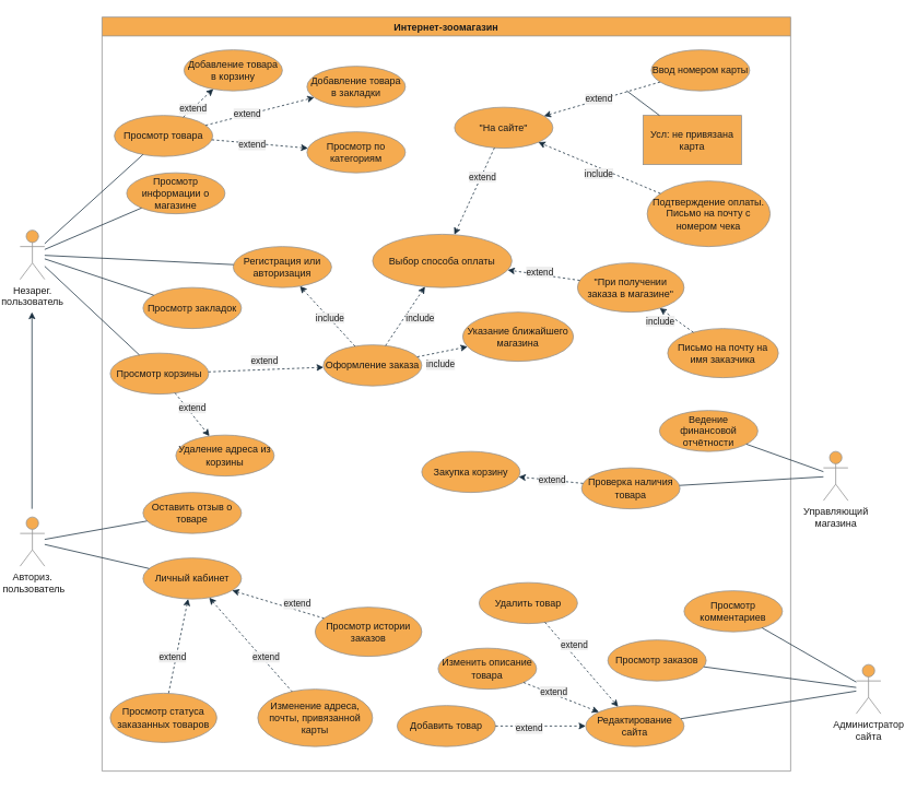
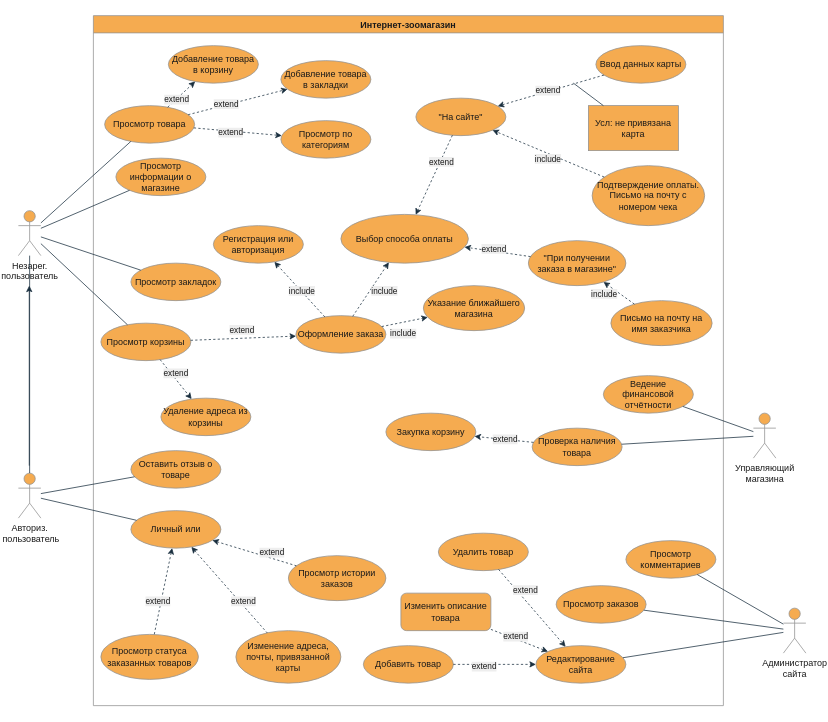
- <mxCell id="37" value="Ввод номером карты" style="ellipse;whiteSpace=wrap;html=1;fillColor=#F5AB50;strokeColor=#909090;fontColor=#1A1A1A;" vertex="1" parent="4"><mxGeometry x="670" y="40" width="120" height="50" as="geometry" /></mxCell>
+ <mxCell id="37" value="Ввод данных карты" style="ellipse;whiteSpace=wrap;html=1;fillColor=#F5AB50;strokeColor=#909090;fontColor=#1A1A1A;" vertex="1" parent="4"><mxGeometry x="670" y="40" width="120" height="50" as="geometry" /></mxCell>
- <mxCell id="78" value="" style="endArrow=none;html=1;rounded=0;shadow=0;endFill=0;labelBackgroundColor=#EEEEEE;strokeColor=#182E3E;fontColor=#1A1A1A;" edge="1" parent="1" source="2" target="5"><mxGeometry width="50" height="50" relative="1" as="geometry"><mxPoint x="170" y="300" as="sourcePoint" /><mxPoint x="220" y="250" as="targetPoint" /></mxGeometry></mxCell>
+ <mxCell id="78" value="" style="endArrow=none;html=1;rounded=0;shadow=0;endFill=0;labelBackgroundColor=#EEEEEE;strokeColor=#182E3E;fontColor=#1A1A1A;" edge="1" parent="1" source="2" target="3"><mxGeometry width="50" height="50" relative="1" as="geometry"><mxPoint x="170" y="300" as="sourcePoint" /><mxPoint x="220" y="250" as="targetPoint" /></mxGeometry></mxCell>
- <mxCell id="11" value="Личный кабинет" style="ellipse;whiteSpace=wrap;html=1;fillColor=#F5AB50;strokeColor=#909090;fontColor=#1A1A1A;" vertex="1" parent="4"><mxGeometry x="50" y="660" width="120" height="50" as="geometry" /></mxCell>
+ <mxCell id="11" value="Личный или" style="ellipse;whiteSpace=wrap;html=1;fillColor=#F5AB50;strokeColor=#909090;fontColor=#1A1A1A;" vertex="1" parent="4"><mxGeometry x="50" y="660" width="120" height="50" as="geometry" /></mxCell>
- <mxCell id="57" value="Изменить описание товара" style="ellipse;whiteSpace=wrap;html=1;fillColor=#F5AB50;strokeColor=#909090;fontColor=#1A1A1A;" vertex="1" parent="4"><mxGeometry x="410" y="770" width="120" height="50" as="geometry" /></mxCell>
+ <mxCell id="57" value="Изменить описание товара" style="whiteSpace=wrap;html=1;fillColor=#F5AB50;strokeColor=#909090;fontColor=#1A1A1A;rounded=1;" vertex="1" parent="4"><mxGeometry x="410" y="770" width="120" height="50" as="geometry" /></mxCell>
